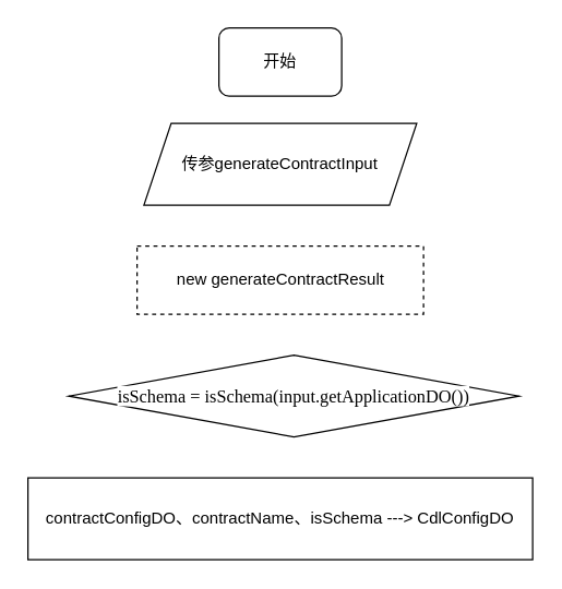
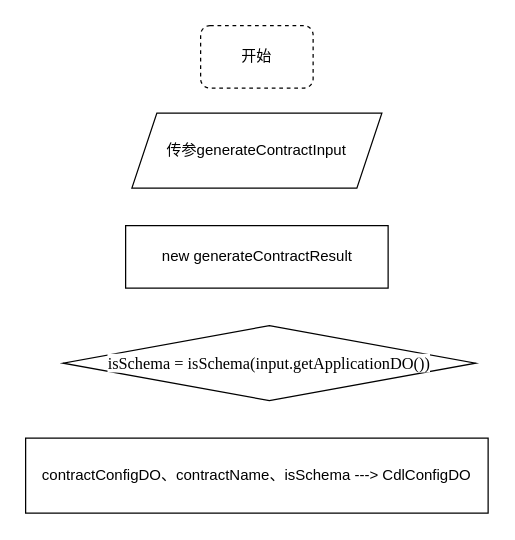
- <mxCell id="2" value="开始" style="rounded=1;whiteSpace=wrap;html=1;" vertex="1" parent="1"><mxGeometry x="160" y="20" width="90" height="50" as="geometry" /></mxCell>
+ <mxCell id="2" value="开始" style="rounded=1;whiteSpace=wrap;html=1;dashed=1;" vertex="1" parent="1"><mxGeometry x="160" y="20" width="90" height="50" as="geometry" /></mxCell>
- <mxCell id="4" value="&lt;article class=&quot;4ever-article&quot;&gt;&lt;p style=&quot;text-align: left ; text-indent: 0 ; margin-left: 0&quot;&gt;&lt;span&gt;new generateContractResult&lt;/span&gt;&lt;/p&gt;&lt;/article&gt;" style="html=1;dashed=1;" vertex="1" parent="1"><mxGeometry x="100" y="180" width="210" height="50" as="geometry" /></mxCell>
+ <mxCell id="4" value="&lt;article class=&quot;4ever-article&quot;&gt;&lt;p style=&quot;text-align: left ; text-indent: 0 ; margin-left: 0&quot;&gt;&lt;span&gt;new generateContractResult&lt;/span&gt;&lt;/p&gt;&lt;/article&gt;" style="html=1;" vertex="1" parent="1"><mxGeometry x="100" y="180" width="210" height="50" as="geometry" /></mxCell>
